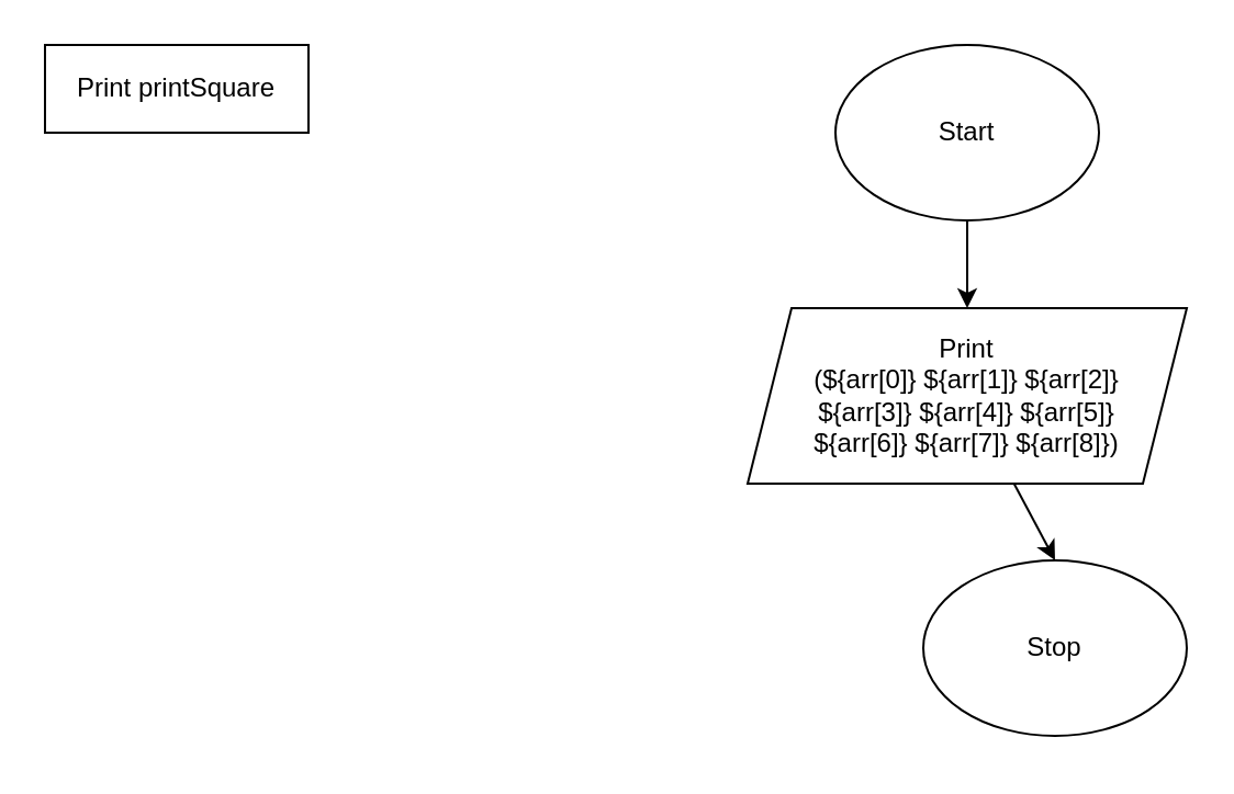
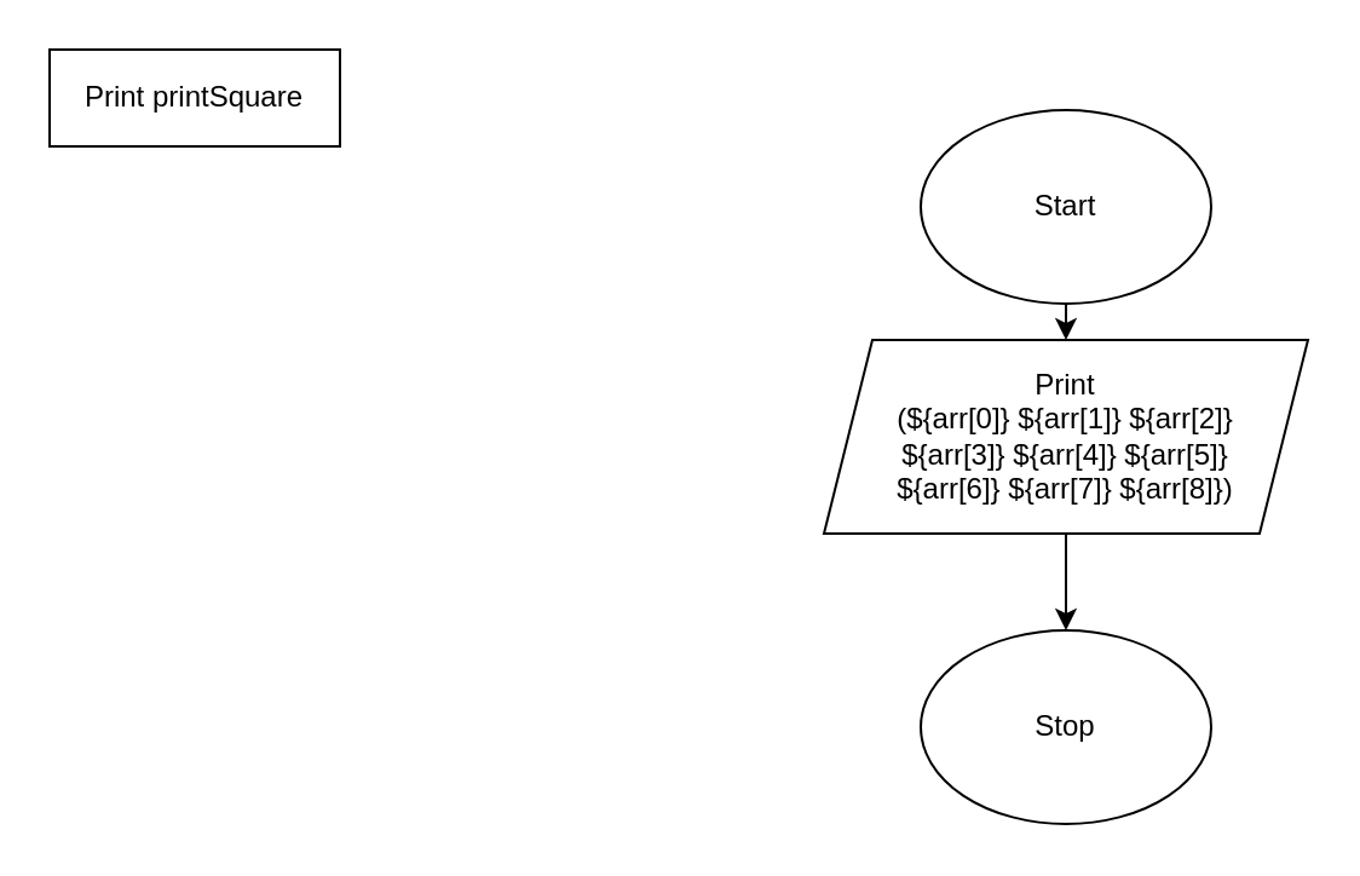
- <mxCell id="3" value="Start" style="ellipse;whiteSpace=wrap;html=1;" vertex="1" parent="1"><mxGeometry x="380" width="120" height="80" as="geometry" y="20" /></mxCell>
+ <mxCell id="3" value="Start" style="ellipse;whiteSpace=wrap;html=1;" vertex="1" parent="1"><mxGeometry x="380" y="45" width="120" height="80" as="geometry" /></mxCell>
- <mxCell id="5" value="Stop" style="ellipse;whiteSpace=wrap;html=1;" vertex="1" parent="1"><mxGeometry x="420" y="255" width="120" height="80" as="geometry" /></mxCell>
+ <mxCell id="5" value="Stop" style="ellipse;whiteSpace=wrap;html=1;" vertex="1" parent="1"><mxGeometry x="380" y="260" width="120" height="80" as="geometry" /></mxCell>
